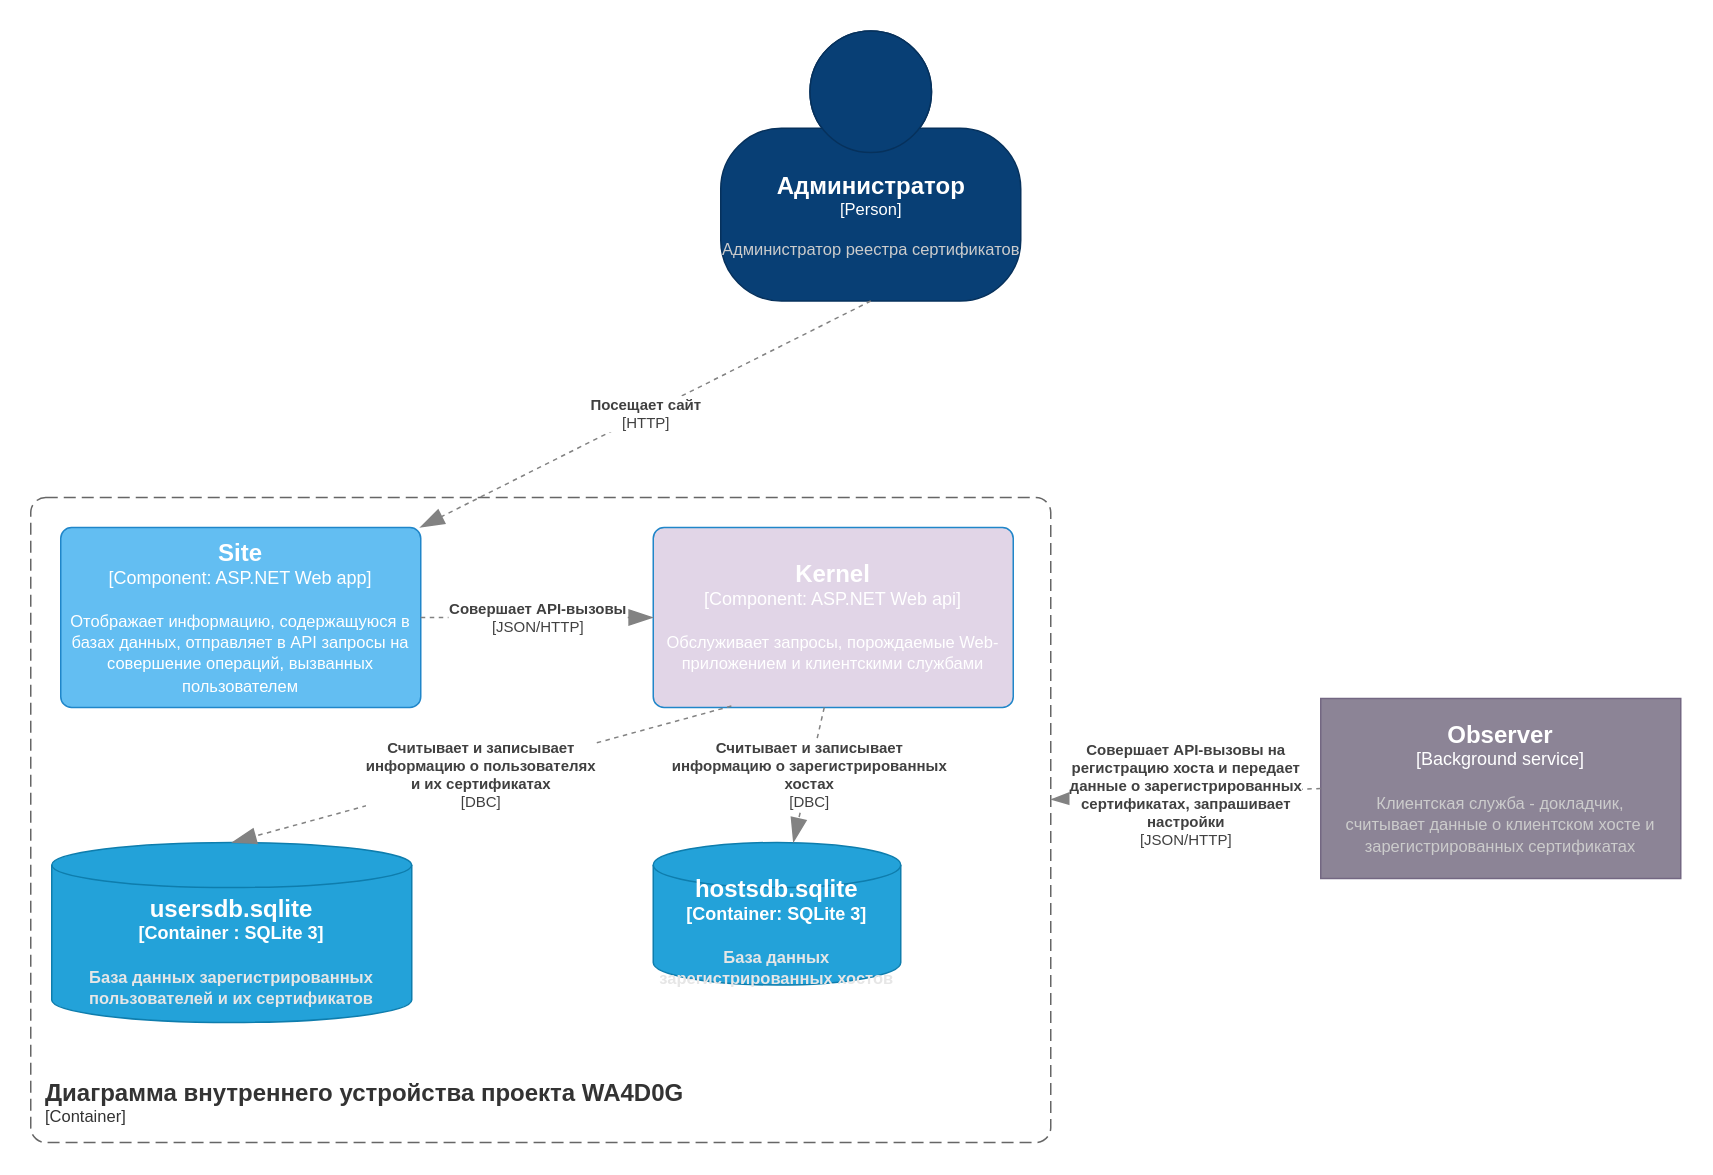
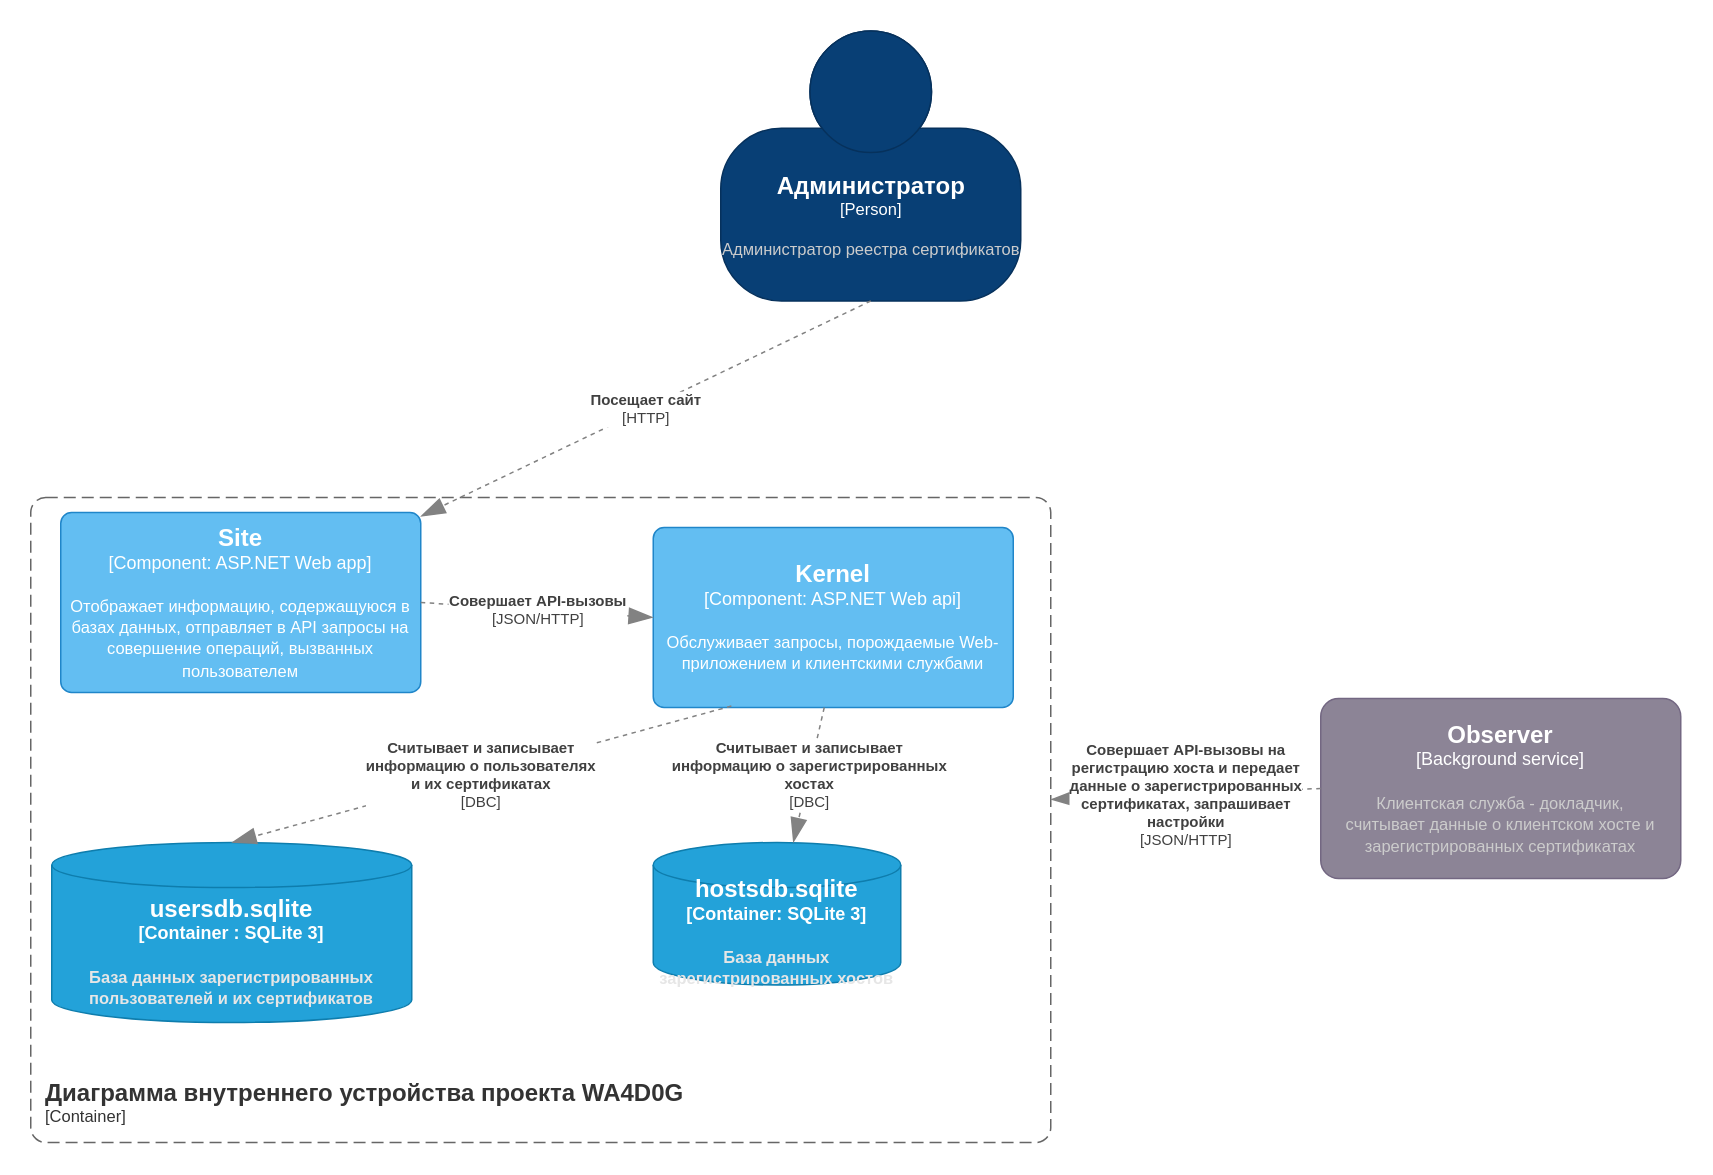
- <mxCell id="4" value="&lt;font style=&quot;font-size: 16px&quot;&gt;&lt;b&gt;Site&lt;/b&gt;&lt;/font&gt;&lt;div&gt;[Component: ASP.NET Web app]&lt;/div&gt;&lt;br&gt;&lt;div&gt;&lt;font style=&quot;font-size: 11px&quot;&gt;Отображает информацию, содержащуюся в базах данных, отправляет в API запросы на совершение операций, вызванных пользователем&lt;/font&gt;&lt;/div&gt;" style="rounded=1;whiteSpace=wrap;html=1;labelBackgroundColor=none;fillColor=#63BEF2;fontColor=#ffffff;align=center;arcSize=6;strokeColor=#2086C9;metaEdit=1;resizable=0;points=[[0.25,0,0],[0.5,0,0],[0.75,0,0],[1,0.25,0],[1,0.5,0],[1,0.75,0],[0.75,1,0],[0.5,1,0],[0.25,1,0],[0,0.75,0],[0,0.5,0],[0,0.25,0]];" vertex="1" parent="1"><mxGeometry x="40" y="351" width="240" height="120" as="geometry" /></mxCell>
+ <mxCell id="4" value="&lt;font style=&quot;font-size: 16px&quot;&gt;&lt;b&gt;Site&lt;/b&gt;&lt;/font&gt;&lt;div&gt;[Component: ASP.NET Web app]&lt;/div&gt;&lt;br&gt;&lt;div&gt;&lt;font style=&quot;font-size: 11px&quot;&gt;Отображает информацию, содержащуюся в базах данных, отправляет в API запросы на совершение операций, вызванных пользователем&lt;/font&gt;&lt;/div&gt;" style="rounded=1;whiteSpace=wrap;html=1;labelBackgroundColor=none;fillColor=#63BEF2;fontColor=#ffffff;align=center;arcSize=6;strokeColor=#2086C9;metaEdit=1;resizable=0;points=[[0.25,0,0],[0.5,0,0],[0.75,0,0],[1,0.25,0],[1,0.5,0],[1,0.75,0],[0.75,1,0],[0.5,1,0],[0.25,1,0],[0,0.75,0],[0,0.5,0],[0,0.25,0]];" vertex="1" parent="1"><mxGeometry x="40" y="341" width="240" height="120" as="geometry" /></mxCell>
- <mxCell id="5" value="&lt;font style=&quot;font-size: 16px&quot;&gt;&lt;b&gt;Kernel&lt;/b&gt;&lt;/font&gt;&lt;div&gt;[Component: ASP.NET Web api]&lt;/div&gt;&lt;br&gt;&lt;div&gt;&lt;font style=&quot;font-size: 11px&quot;&gt;Обслуживает запросы, порождаемые Web-приложением и клиентскими службами&lt;/font&gt;&lt;/div&gt;" style="rounded=1;whiteSpace=wrap;html=1;labelBackgroundColor=none;fillColor=#e1d5e7;fontColor=#ffffff;align=center;arcSize=6;strokeColor=#2086C9;metaEdit=1;resizable=0;points=[[0.25,0,0],[0.5,0,0],[0.75,0,0],[1,0.25,0],[1,0.5,0],[1,0.75,0],[0.75,1,0],[0.5,1,0],[0.25,1,0],[0,0.75,0],[0,0.5,0],[0,0.25,0]];" vertex="1" parent="1"><mxGeometry x="435" y="351" width="240" height="120" as="geometry" /></mxCell>
+ <mxCell id="5" value="&lt;font style=&quot;font-size: 16px&quot;&gt;&lt;b&gt;Kernel&lt;/b&gt;&lt;/font&gt;&lt;div&gt;[Component: ASP.NET Web api]&lt;/div&gt;&lt;br&gt;&lt;div&gt;&lt;font style=&quot;font-size: 11px&quot;&gt;Обслуживает запросы, порождаемые Web-приложением и клиентскими службами&lt;/font&gt;&lt;/div&gt;" style="rounded=1;whiteSpace=wrap;html=1;labelBackgroundColor=none;fillColor=#63BEF2;fontColor=#ffffff;align=center;arcSize=6;strokeColor=#2086C9;metaEdit=1;resizable=0;points=[[0.25,0,0],[0.5,0,0],[0.75,0,0],[1,0.25,0],[1,0.5,0],[1,0.75,0],[0.75,1,0],[0.5,1,0],[0.25,1,0],[0,0.75,0],[0,0.5,0],[0,0.25,0]];" vertex="1" parent="1"><mxGeometry x="435" y="351" width="240" height="120" as="geometry" /></mxCell>
- <mxCell id="11" value="&lt;font style=&quot;font-size: 16px&quot;&gt;&lt;b&gt;Observer&lt;/b&gt;&lt;/font&gt;&lt;div&gt;[Background service]&lt;/div&gt;&lt;br&gt;&lt;div&gt;&lt;font style=&quot;font-size: 11px&quot;&gt;&lt;font color=&quot;#cccccc&quot;&gt;Клиентская служба - докладчик, &#10;считывает данные о клиентском хосте и&#10;зарегистрированных сертификатах&lt;/font&gt;&lt;/div&gt;" style="whiteSpace=wrap;html=1;labelBackgroundColor=none;fillColor=#8C8496;fontColor=#ffffff;align=center;arcSize=10;strokeColor=#736782;metaEdit=1;resizable=0;points=[[0.25,0,0],[0.5,0,0],[0.75,0,0],[1,0.25,0],[1,0.5,0],[1,0.75,0],[0.75,1,0],[0.5,1,0],[0.25,1,0],[0,0.75,0],[0,0.5,0],[0,0.25,0]];rounded=0;" vertex="1" parent="1"><mxGeometry x="880" y="465" width="240" height="120" as="geometry" /></mxCell>
+ <mxCell id="11" value="&lt;font style=&quot;font-size: 16px&quot;&gt;&lt;b&gt;Observer&lt;/b&gt;&lt;/font&gt;&lt;div&gt;[Background service]&lt;/div&gt;&lt;br&gt;&lt;div&gt;&lt;font style=&quot;font-size: 11px&quot;&gt;&lt;font color=&quot;#cccccc&quot;&gt;Клиентская служба - докладчик, &#10;считывает данные о клиентском хосте и&#10;зарегистрированных сертификатах&lt;/font&gt;&lt;/div&gt;" style="rounded=1;whiteSpace=wrap;html=1;labelBackgroundColor=none;fillColor=#8C8496;fontColor=#ffffff;align=center;arcSize=10;strokeColor=#736782;metaEdit=1;resizable=0;points=[[0.25,0,0],[0.5,0,0],[0.75,0,0],[1,0.25,0],[1,0.5,0],[1,0.75,0],[0.75,1,0],[0.5,1,0],[0.25,1,0],[0,0.75,0],[0,0.5,0],[0,0.25,0]];" vertex="1" parent="1"><mxGeometry x="880" y="465" width="240" height="120" as="geometry" /></mxCell>
